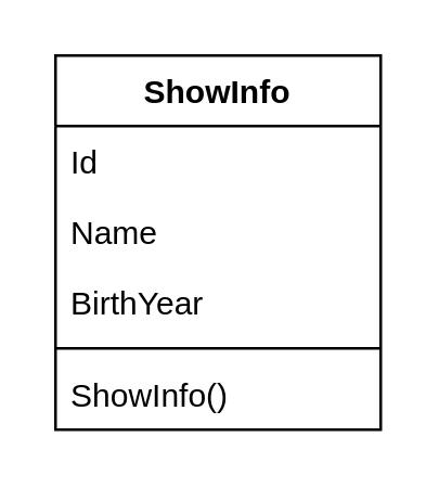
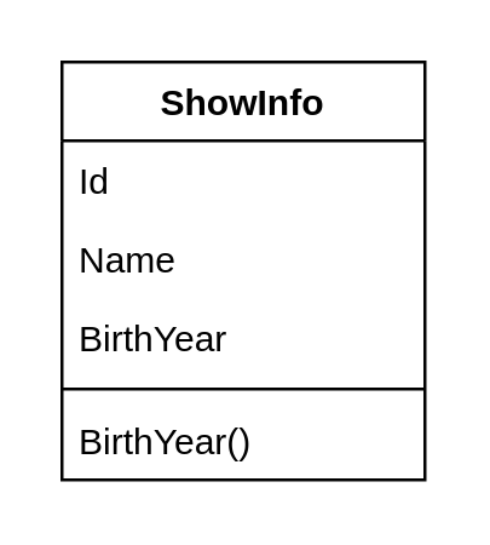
- <mxCell id="7" value="ShowInfo()" style="text;strokeColor=none;fillColor=none;align=left;verticalAlign=top;spacingLeft=4;spacingRight=4;overflow=hidden;rotatable=0;points=[[0,0.5],[1,0.5]];portConstraint=eastwest;whiteSpace=wrap;html=1;" vertex="1" parent="2"><mxGeometry y="112" width="120" height="26" as="geometry" /></mxCell>
+ <mxCell id="7" value="BirthYear()" style="text;strokeColor=none;fillColor=none;align=left;verticalAlign=top;spacingLeft=4;spacingRight=4;overflow=hidden;rotatable=0;points=[[0,0.5],[1,0.5]];portConstraint=eastwest;whiteSpace=wrap;html=1;" vertex="1" parent="2"><mxGeometry y="112" width="120" height="26" as="geometry" /></mxCell>
